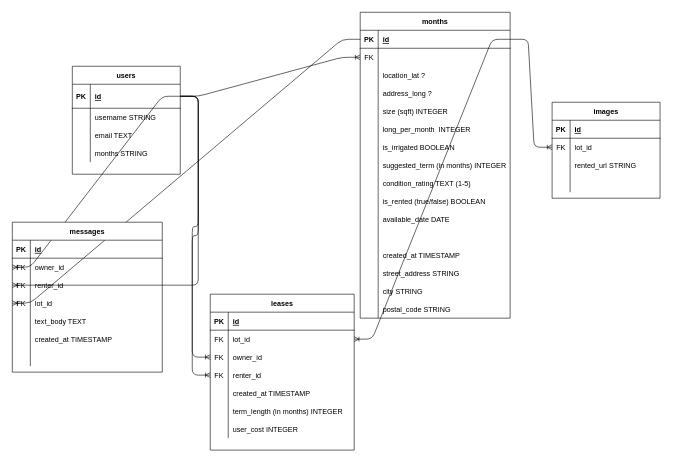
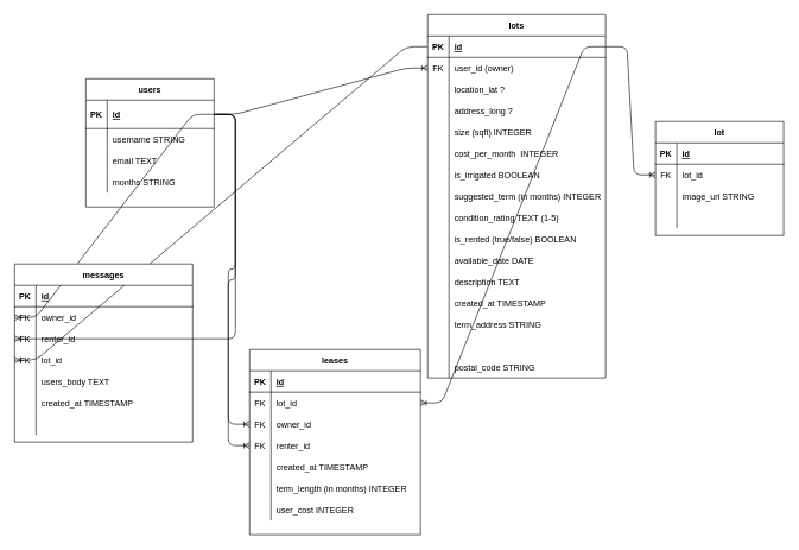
- <mxCell id="7" value="months" style="shape=table;startSize=30;container=1;collapsible=1;childLayout=tableLayout;fixedRows=1;rowLines=0;fontStyle=1;align=center;resizeLast=1;" parent="1" vertex="1"><mxGeometry x="600" y="20" width="250" height="510" as="geometry" /></mxCell>
+ <mxCell id="7" value="lots" style="shape=table;startSize=30;container=1;collapsible=1;childLayout=tableLayout;fixedRows=1;rowLines=0;fontStyle=1;align=center;resizeLast=1;" parent="1" vertex="1"><mxGeometry x="600" y="20" width="250" height="510" as="geometry" /></mxCell>
+ <mxCell id="13" value="user_id (owner)" style="shape=partialRectangle;overflow=hidden;connectable=0;fillColor=none;top=0;left=0;bottom=0;right=0;align=left;spacingLeft=6;" parent="11" vertex="1"><mxGeometry x="30" width="220" height="30" as="geometry" /></mxCell>
- <mxCell id="56" value="images" style="shape=table;startSize=30;container=1;collapsible=1;childLayout=tableLayout;fixedRows=1;rowLines=0;fontStyle=1;align=center;resizeLast=1;" vertex="1" parent="1"><mxGeometry x="920" y="170" width="180" height="160" as="geometry" /></mxCell>
+ <mxCell id="56" value="lot" style="shape=table;startSize=30;container=1;collapsible=1;childLayout=tableLayout;fixedRows=1;rowLines=0;fontStyle=1;align=center;resizeLast=1;" vertex="1" parent="1"><mxGeometry x="920" y="170" width="180" height="160" as="geometry" /></mxCell>
- <mxCell id="25" value="long_per_month  INTEGER" style="shape=partialRectangle;overflow=hidden;connectable=0;fillColor=none;top=0;left=0;bottom=0;right=0;align=left;spacingLeft=6;" parent="23" vertex="1"><mxGeometry x="30" width="220" height="30" as="geometry" /></mxCell>
+ <mxCell id="25" value="cost_per_month  INTEGER" style="shape=partialRectangle;overflow=hidden;connectable=0;fillColor=none;top=0;left=0;bottom=0;right=0;align=left;spacingLeft=6;" parent="23" vertex="1"><mxGeometry x="30" width="220" height="30" as="geometry" /></mxCell>
- <mxCell id="65" value="rented_url STRING" style="shape=partialRectangle;connectable=0;fillColor=none;top=0;left=0;bottom=0;right=0;align=left;spacingLeft=6;overflow=hidden;" vertex="1" parent="63"><mxGeometry x="30" width="150" height="30" as="geometry" /></mxCell>
+ <mxCell id="65" value="image_url STRING" style="shape=partialRectangle;connectable=0;fillColor=none;top=0;left=0;bottom=0;right=0;align=left;spacingLeft=6;overflow=hidden;" vertex="1" parent="63"><mxGeometry x="30" width="150" height="30" as="geometry" /></mxCell>
+ <mxCell id="43" value="description TEXT" style="shape=partialRectangle;overflow=hidden;connectable=0;fillColor=none;top=0;left=0;bottom=0;right=0;align=left;spacingLeft=6;" parent="41" vertex="1"><mxGeometry x="30" width="220" height="30" as="geometry" /></mxCell>
- <mxCell id="49" value="street_address STRING" style="shape=partialRectangle;overflow=hidden;connectable=0;fillColor=none;top=0;left=0;bottom=0;right=0;align=left;spacingLeft=6;" vertex="1" parent="47"><mxGeometry x="30" width="220" height="30" as="geometry" /></mxCell>
+ <mxCell id="49" value="term_address STRING" style="shape=partialRectangle;overflow=hidden;connectable=0;fillColor=none;top=0;left=0;bottom=0;right=0;align=left;spacingLeft=6;" vertex="1" parent="47"><mxGeometry x="30" width="220" height="30" as="geometry" /></mxCell>
- <mxCell id="52" value="city STRING" style="shape=partialRectangle;overflow=hidden;connectable=0;fillColor=none;top=0;left=0;bottom=0;right=0;align=left;spacingLeft=6;" parent="50" vertex="1"><mxGeometry x="30" width="220" height="30" as="geometry" /></mxCell>
- <mxCell id="122" value="text_body TEXT" style="shape=partialRectangle;overflow=hidden;connectable=0;fillColor=none;top=0;left=0;bottom=0;right=0;align=left;spacingLeft=6;" vertex="1" parent="120"><mxGeometry x="30" width="220" height="30" as="geometry" /></mxCell>
+ <mxCell id="122" value="users_body TEXT" style="shape=partialRectangle;overflow=hidden;connectable=0;fillColor=none;top=0;left=0;bottom=0;right=0;align=left;spacingLeft=6;" vertex="1" parent="120"><mxGeometry x="30" width="220" height="30" as="geometry" /></mxCell>
